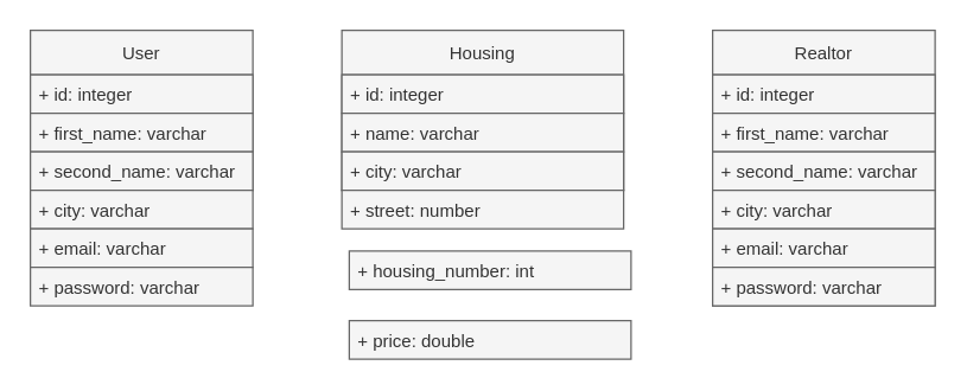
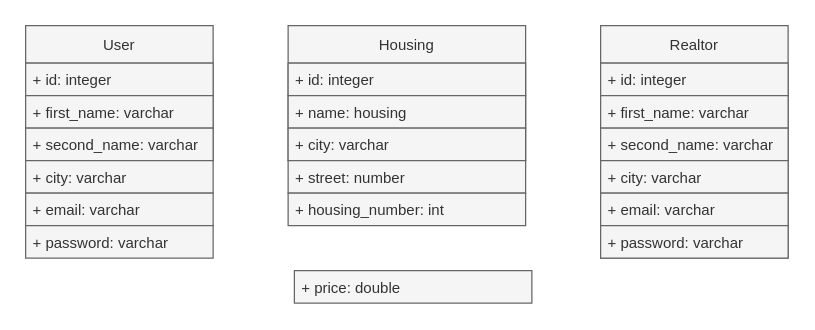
- <mxCell id="21" value="+ name: varchar" style="text;strokeColor=#666666;fillColor=#f5f5f5;align=left;verticalAlign=top;spacingLeft=4;spacingRight=4;overflow=hidden;rotatable=0;points=[[0,0.5],[1,0.5]];portConstraint=eastwest;fontColor=#333333;" parent="19" vertex="1"><mxGeometry y="56" width="190" height="26" as="geometry" /></mxCell>
+ <mxCell id="21" value="+ name: housing" style="text;strokeColor=#666666;fillColor=#f5f5f5;align=left;verticalAlign=top;spacingLeft=4;spacingRight=4;overflow=hidden;rotatable=0;points=[[0,0.5],[1,0.5]];portConstraint=eastwest;fontColor=#333333;" parent="19" vertex="1"><mxGeometry y="56" width="190" height="26" as="geometry" /></mxCell>
- <mxCell id="24" value="+ housing_number: int" style="text;strokeColor=#666666;fillColor=#f5f5f5;align=left;verticalAlign=top;spacingLeft=4;spacingRight=4;overflow=hidden;rotatable=0;points=[[0,0.5],[1,0.5]];portConstraint=eastwest;fontColor=#333333;" parent="1" vertex="1"><mxGeometry x="235" y="169" width="190" height="26" as="geometry" /></mxCell>
+ <mxCell id="24" value="+ housing_number: int" style="text;strokeColor=#666666;fillColor=#f5f5f5;align=left;verticalAlign=top;spacingLeft=4;spacingRight=4;overflow=hidden;rotatable=0;points=[[0,0.5],[1,0.5]];portConstraint=eastwest;fontColor=#333333;" parent="1" vertex="1"><mxGeometry x="230" y="154" width="190" height="26" as="geometry" /></mxCell>
